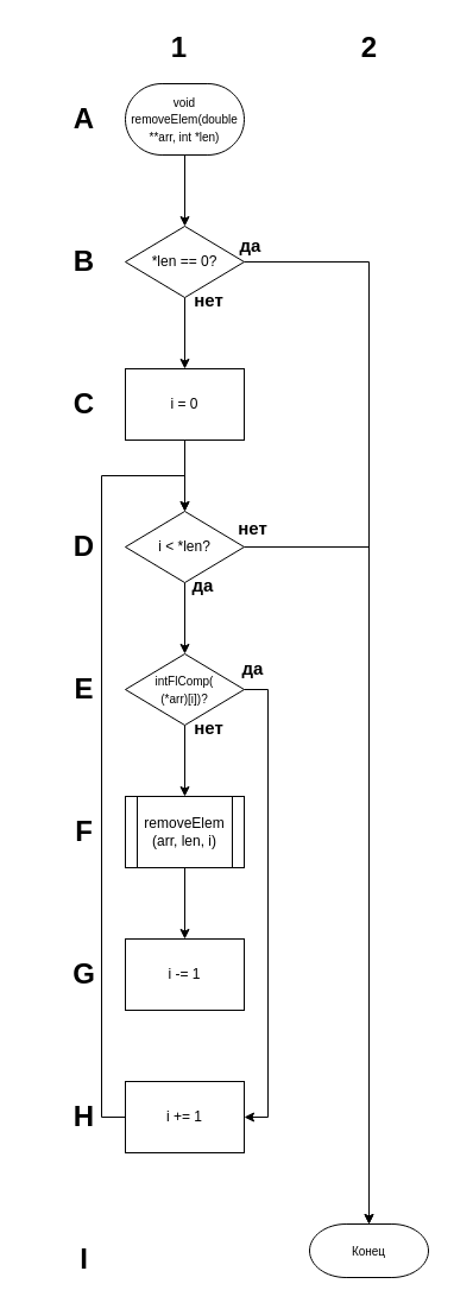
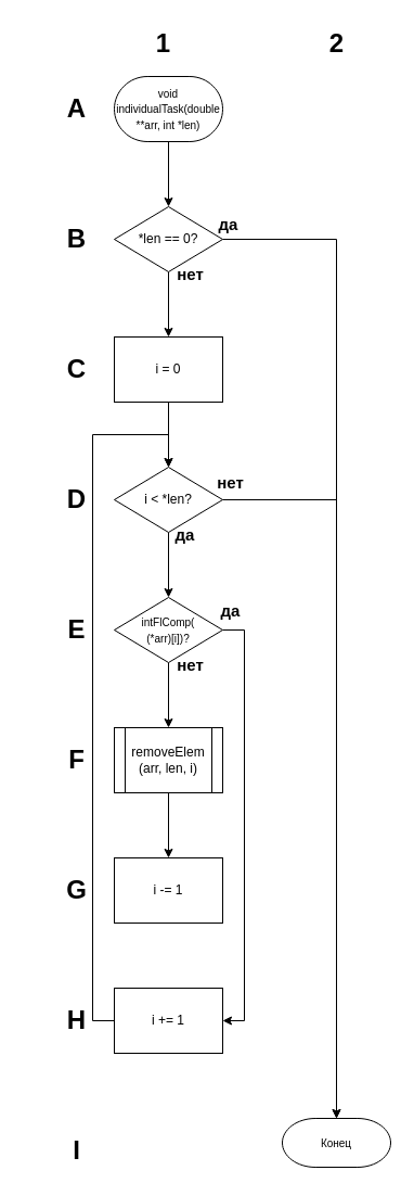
- <mxCell id="3" value="&lt;font style=&quot;font-size: 10px;&quot;&gt;void removeElem(double **arr, int *len)&lt;/font&gt;" style="strokeWidth=1;html=1;shape=mxgraph.flowchart.terminator;whiteSpace=wrap;" parent="1" vertex="1"><mxGeometry x="105" y="70" width="100" height="60" as="geometry" /></mxCell>
+ <mxCell id="3" value="&lt;font style=&quot;font-size: 10px;&quot;&gt;void individualTask(double **arr, int *len)&lt;/font&gt;" style="strokeWidth=1;html=1;shape=mxgraph.flowchart.terminator;whiteSpace=wrap;" parent="1" vertex="1"><mxGeometry x="105" y="70" width="100" height="60" as="geometry" /></mxCell>
